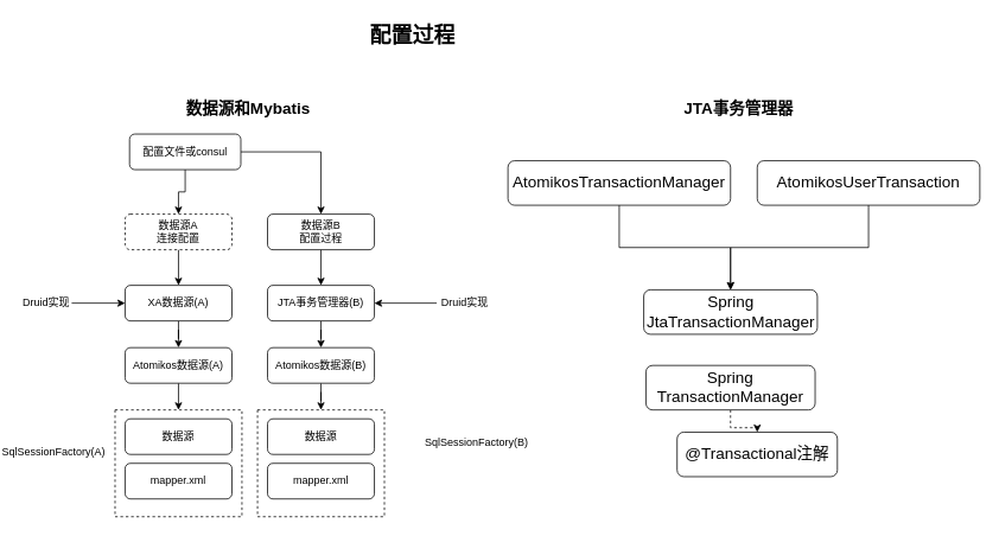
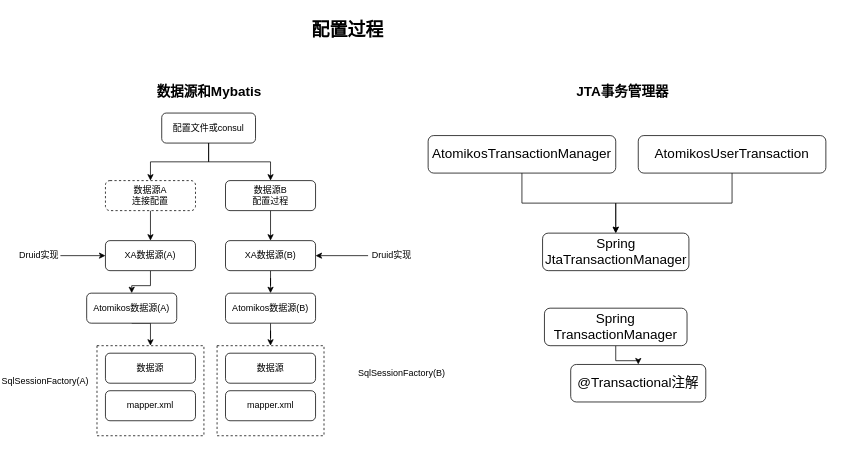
- <mxCell id="21" value="配置文件或consul" style="rounded=1;whiteSpace=wrap;html=1;" vertex="1" parent="1"><mxGeometry x="145" y="150" width="125" height="40" as="geometry" /></mxCell>
+ <mxCell id="21" value="配置文件或consul" style="rounded=1;whiteSpace=wrap;html=1;" vertex="1" parent="1"><mxGeometry x="215" y="150" width="125" height="40" as="geometry" /></mxCell>
- <mxCell id="7" value="&lt;span&gt;JTA事务管理器(B)&lt;/span&gt;" style="whiteSpace=wrap;html=1;rounded=1;glass=0;strokeWidth=1;shadow=0;" vertex="1" parent="1"><mxGeometry x="300" y="320" width="120" height="40" as="geometry" /></mxCell>
+ <mxCell id="7" value="&lt;span&gt;XA数据源(B)&lt;/span&gt;" style="whiteSpace=wrap;html=1;rounded=1;glass=0;strokeWidth=1;shadow=0;" vertex="1" parent="1"><mxGeometry x="300" y="320" width="120" height="40" as="geometry" /></mxCell>
- <mxCell id="33" value="Spring&lt;br&gt;JtaTransactionManager" style="rounded=1;whiteSpace=wrap;html=1;fontSize=18;" vertex="1" parent="1"><mxGeometry x="722.5" y="325" width="195" height="50" as="geometry" /></mxCell>
+ <mxCell id="33" value="Spring&lt;br&gt;JtaTransactionManager" style="rounded=1;whiteSpace=wrap;html=1;fontSize=18;" vertex="1" parent="1"><mxGeometry x="722.5" y="310" width="195" height="50" as="geometry" /></mxCell>
- <mxCell id="11" value="Atomikos数据源(A)" style="whiteSpace=wrap;html=1;rounded=1;glass=0;strokeWidth=1;shadow=0;" vertex="1" parent="1"><mxGeometry x="140" y="390" width="120" height="40" as="geometry" /></mxCell>
+ <mxCell id="11" value="Atomikos数据源(A)" style="whiteSpace=wrap;html=1;rounded=1;glass=0;strokeWidth=1;shadow=0;" vertex="1" parent="1"><mxGeometry x="115" y="390" width="120" height="40" as="geometry" /></mxCell>
- <mxCell id="36" style="edgeStyle=orthogonalEdgeStyle;rounded=0;orthogonalLoop=1;jettySize=auto;html=1;entryX=0.5;entryY=0;entryDx=0;entryDy=0;fontSize=18;dashed=1;" edge="1" parent="1" source="37" target="38"><mxGeometry relative="1" as="geometry" /></mxCell>
+ <mxCell id="36" style="edgeStyle=orthogonalEdgeStyle;rounded=0;orthogonalLoop=1;jettySize=auto;html=1;entryX=0.5;entryY=0;entryDx=0;entryDy=0;fontSize=18;" edge="1" parent="1" source="37" target="38"><mxGeometry relative="1" as="geometry" /></mxCell>
